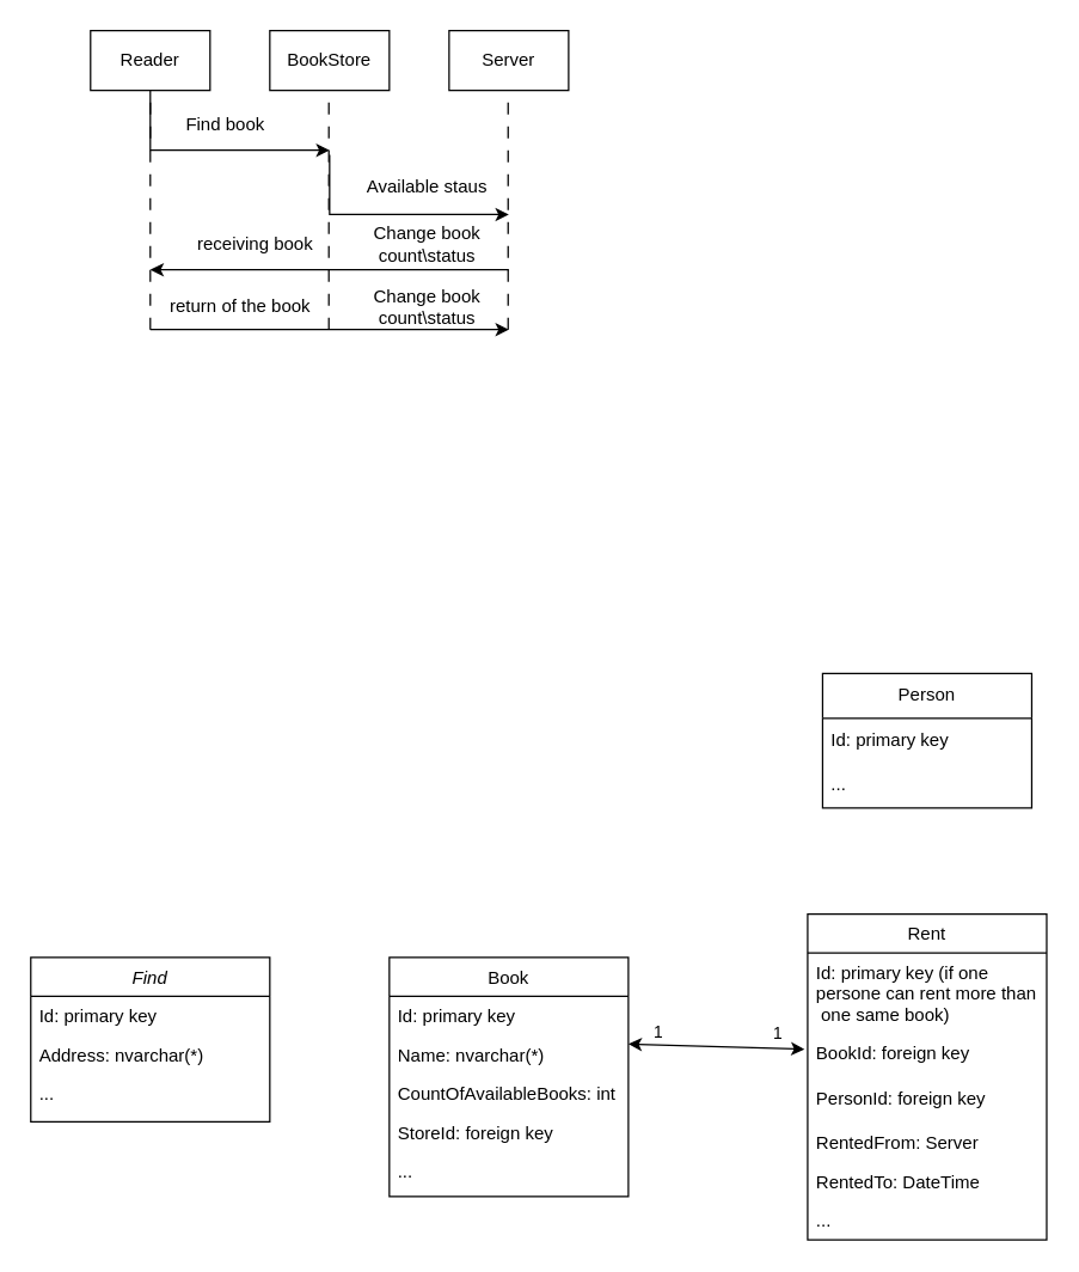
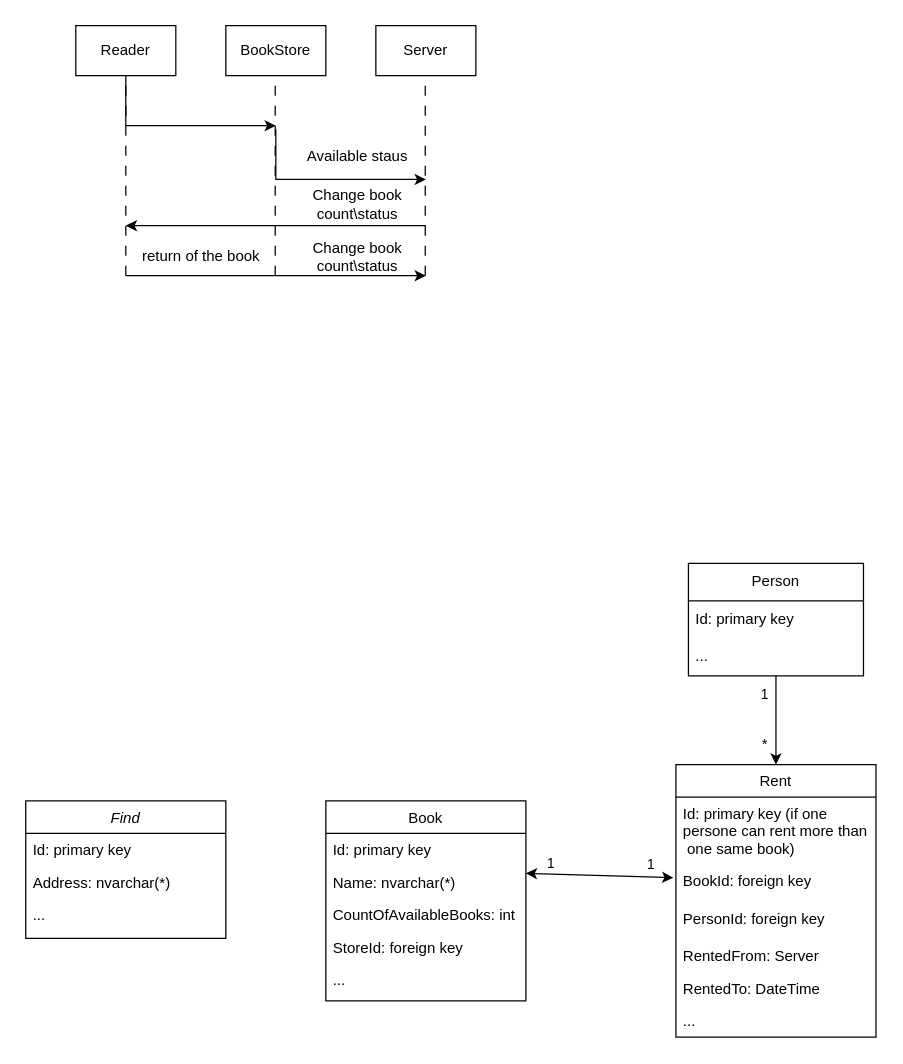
- <mxCell id="35" value="Find book" style="text;html=1;align=center;verticalAlign=middle;resizable=0;points=[];autosize=1;strokeColor=none;fillColor=none;" vertex="1" parent="1"><mxGeometry x="110" y="68" width="80" height="30" as="geometry" /></mxCell>
- <mxCell id="40" value="receiving book" style="text;html=1;align=center;verticalAlign=middle;resizable=0;points=[];autosize=1;strokeColor=none;fillColor=none;" vertex="1" parent="1"><mxGeometry x="120" y="148" width="100" height="30" as="geometry" /></mxCell>
+ <mxCell id="19" style="edgeStyle=orthogonalEdgeStyle;rounded=0;orthogonalLoop=1;jettySize=auto;html=1;entryX=0.5;entryY=0;entryDx=0;entryDy=0;" edge="1" parent="1" source="22" target="12"><mxGeometry relative="1" as="geometry" /></mxCell>
+ <mxCell id="20" value="1" style="edgeLabel;html=1;align=center;verticalAlign=middle;resizable=0;points=[];" connectable="0" vertex="1" parent="19"><mxGeometry x="-0.61" y="-3" relative="1" as="geometry"><mxPoint x="-7" as="offset" /></mxGeometry></mxCell>
+ <mxCell id="21" value="*" style="edgeLabel;html=1;align=center;verticalAlign=middle;resizable=0;points=[];" connectable="0" vertex="1" parent="19"><mxGeometry x="0.235" y="-2" relative="1" as="geometry"><mxPoint x="-8" y="10" as="offset" /></mxGeometry></mxCell>
